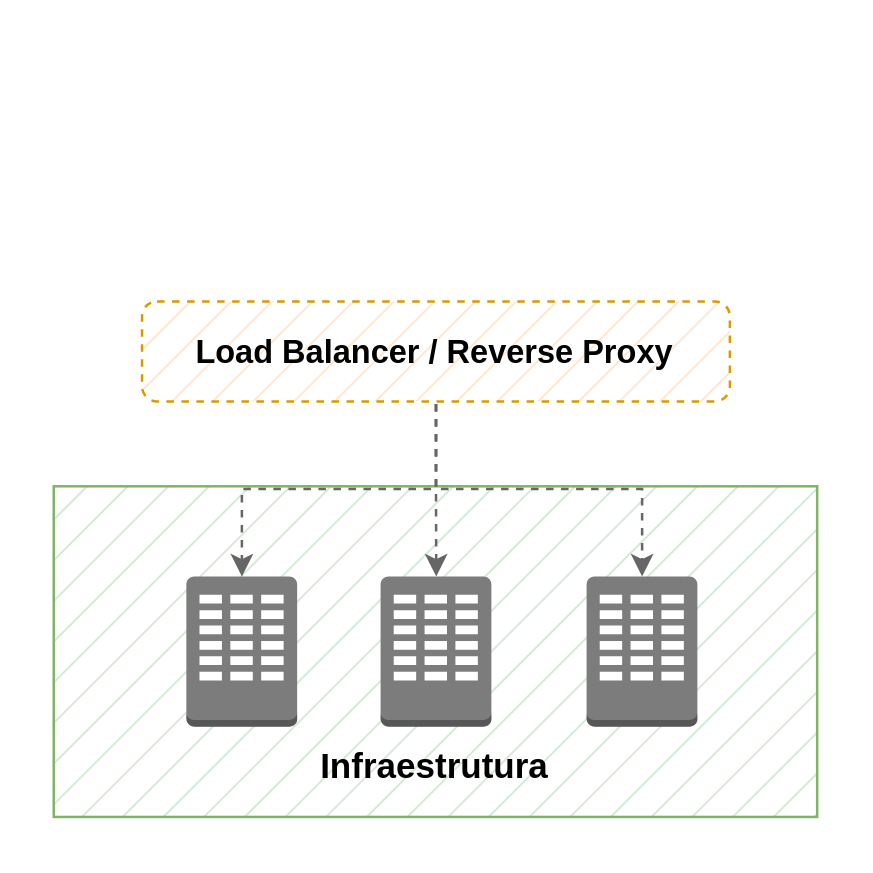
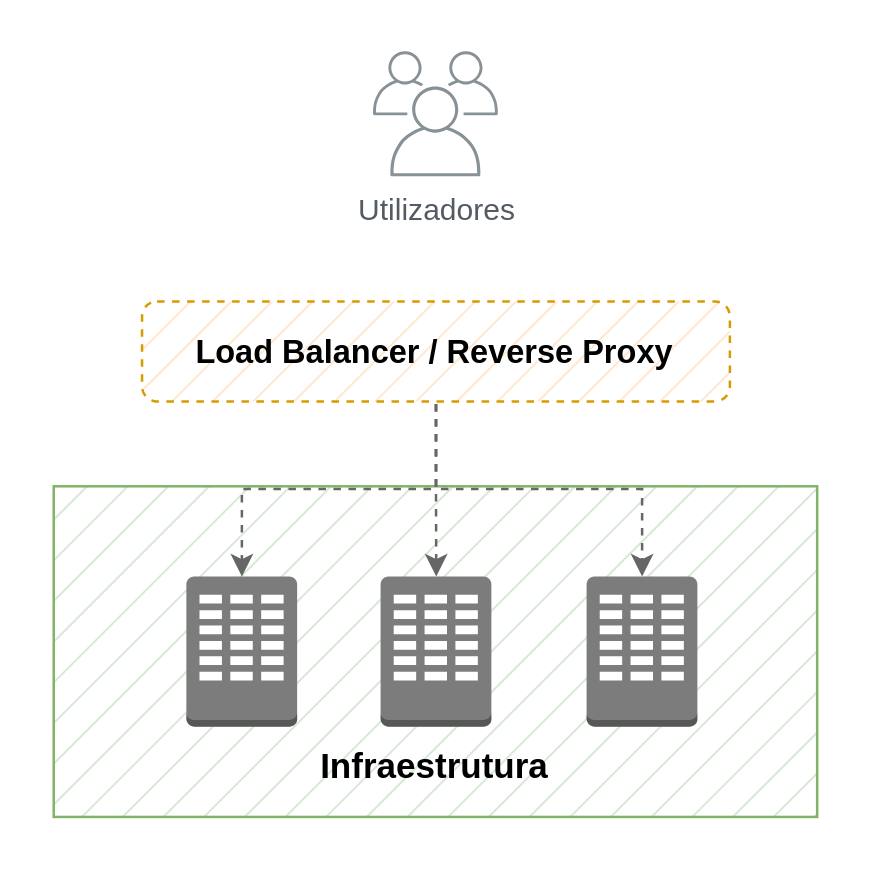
+ <mxCell id="3" value="Utilizadores" style="sketch=0;outlineConnect=0;gradientColor=none;fontColor=#545B64;strokeColor=none;fillColor=#879196;dashed=0;verticalLabelPosition=bottom;verticalAlign=top;align=center;html=1;fontSize=12;fontStyle=0;aspect=fixed;shape=mxgraph.aws4.illustration_users;pointerEvents=1" vertex="1" parent="1"><mxGeometry x="148.58" y="20" width="50" height="50" as="geometry" /></mxCell>
